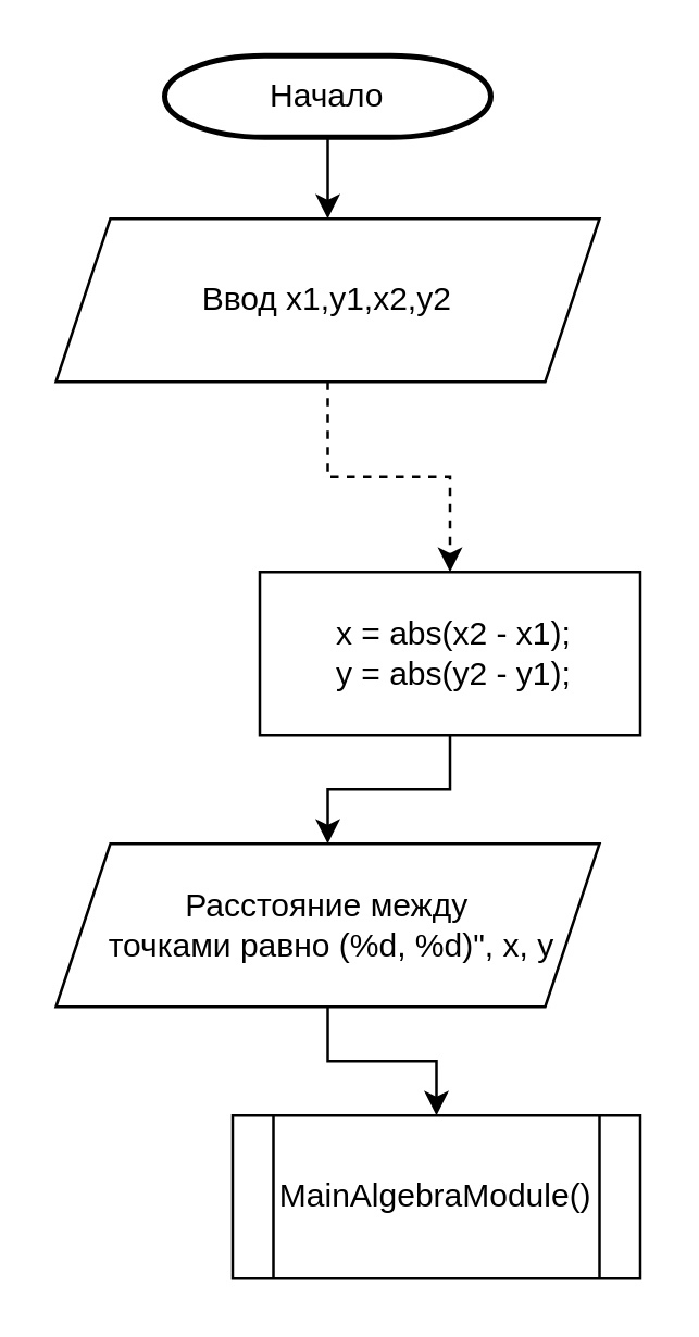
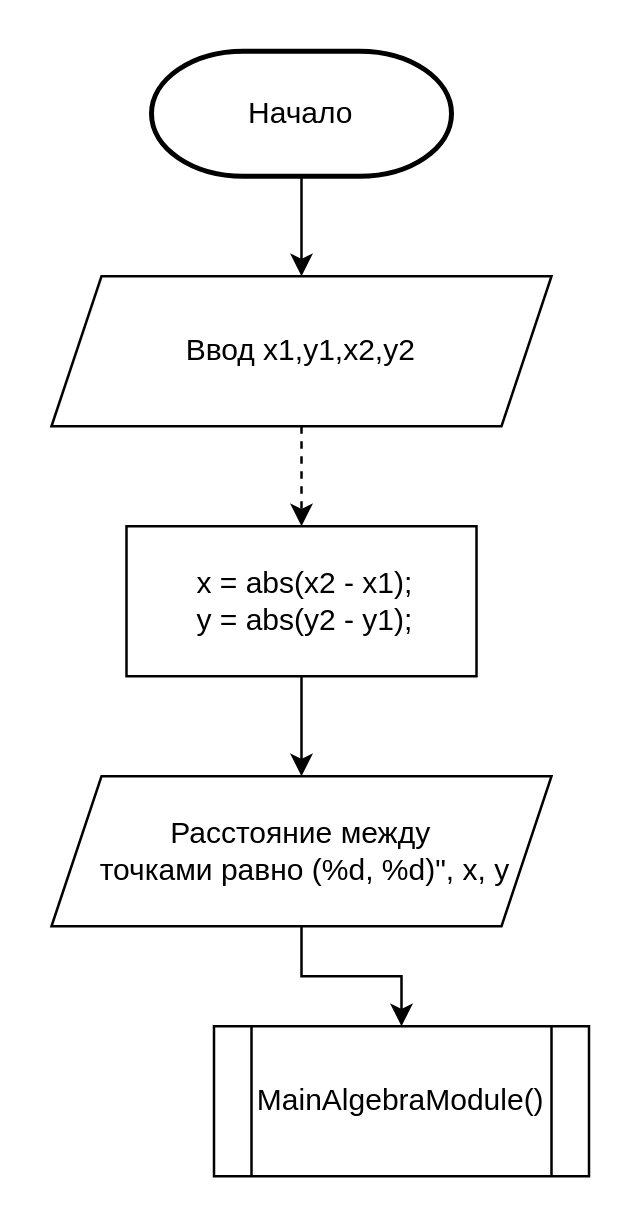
- <mxCell id="3" value="Начало" style="strokeWidth=2;html=1;shape=mxgraph.flowchart.terminator;whiteSpace=wrap;" parent="1" vertex="1"><mxGeometry x="60" y="20" width="120" height="30" as="geometry" /></mxCell>
+ <mxCell id="3" value="Начало" style="strokeWidth=2;html=1;shape=mxgraph.flowchart.terminator;whiteSpace=wrap;" parent="1" vertex="1"><mxGeometry x="60" y="20" width="120" height="50" as="geometry" /></mxCell>
- <mxCell id="5" value="Ввод x1,y1,x2,y2" style="shape=parallelogram;perimeter=parallelogramPerimeter;whiteSpace=wrap;html=1;fixedSize=1;" parent="1" vertex="1"><mxGeometry x="20" y="80" width="200" height="60" as="geometry" /></mxCell>
+ <mxCell id="5" value="Ввод x1,y1,x2,y2" style="shape=parallelogram;perimeter=parallelogramPerimeter;whiteSpace=wrap;html=1;fixedSize=1;" parent="1" vertex="1"><mxGeometry x="20" y="110" width="200" height="60" as="geometry" /></mxCell>
- <mxCell id="9" value="&lt;div&gt;&amp;nbsp;x = abs(x2 - x1);&lt;/div&gt;&lt;div&gt;&amp;nbsp;y = abs(y2 - y1);&lt;/div&gt;" style="rounded=0;whiteSpace=wrap;html=1;" parent="1" vertex="1"><mxGeometry x="95" y="210" width="140" height="60" as="geometry" /></mxCell>
+ <mxCell id="9" value="&lt;div&gt;&amp;nbsp;x = abs(x2 - x1);&lt;/div&gt;&lt;div&gt;&amp;nbsp;y = abs(y2 - y1);&lt;/div&gt;" style="rounded=0;whiteSpace=wrap;html=1;" parent="1" vertex="1"><mxGeometry x="50" y="210" width="140" height="60" as="geometry" /></mxCell>
